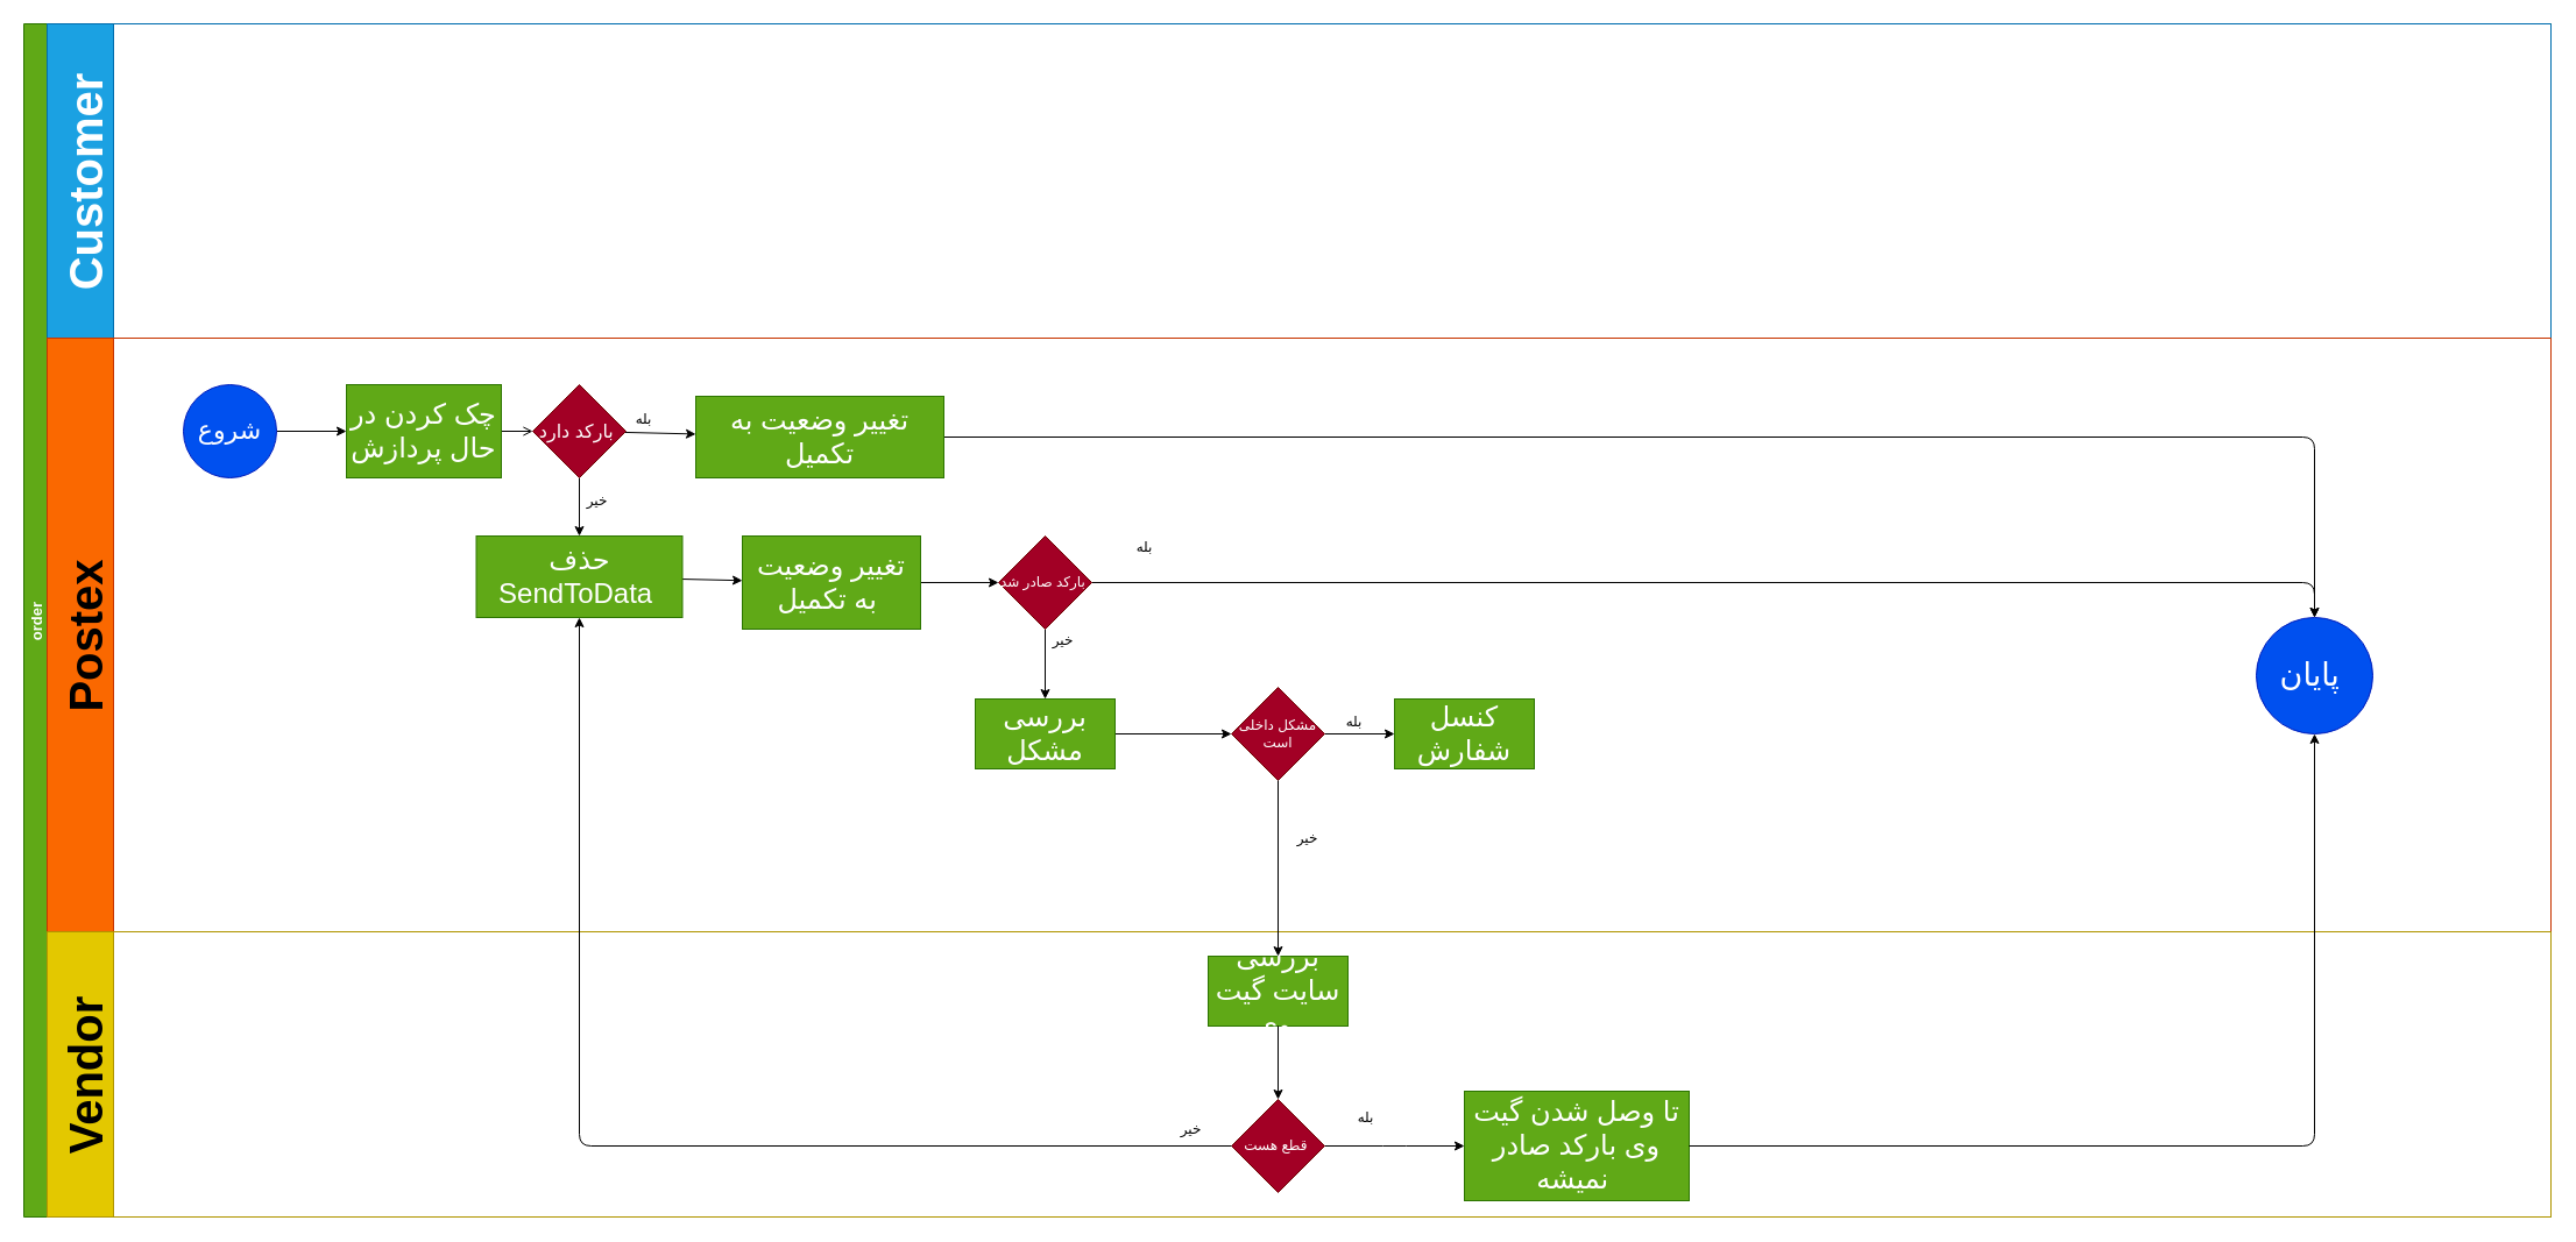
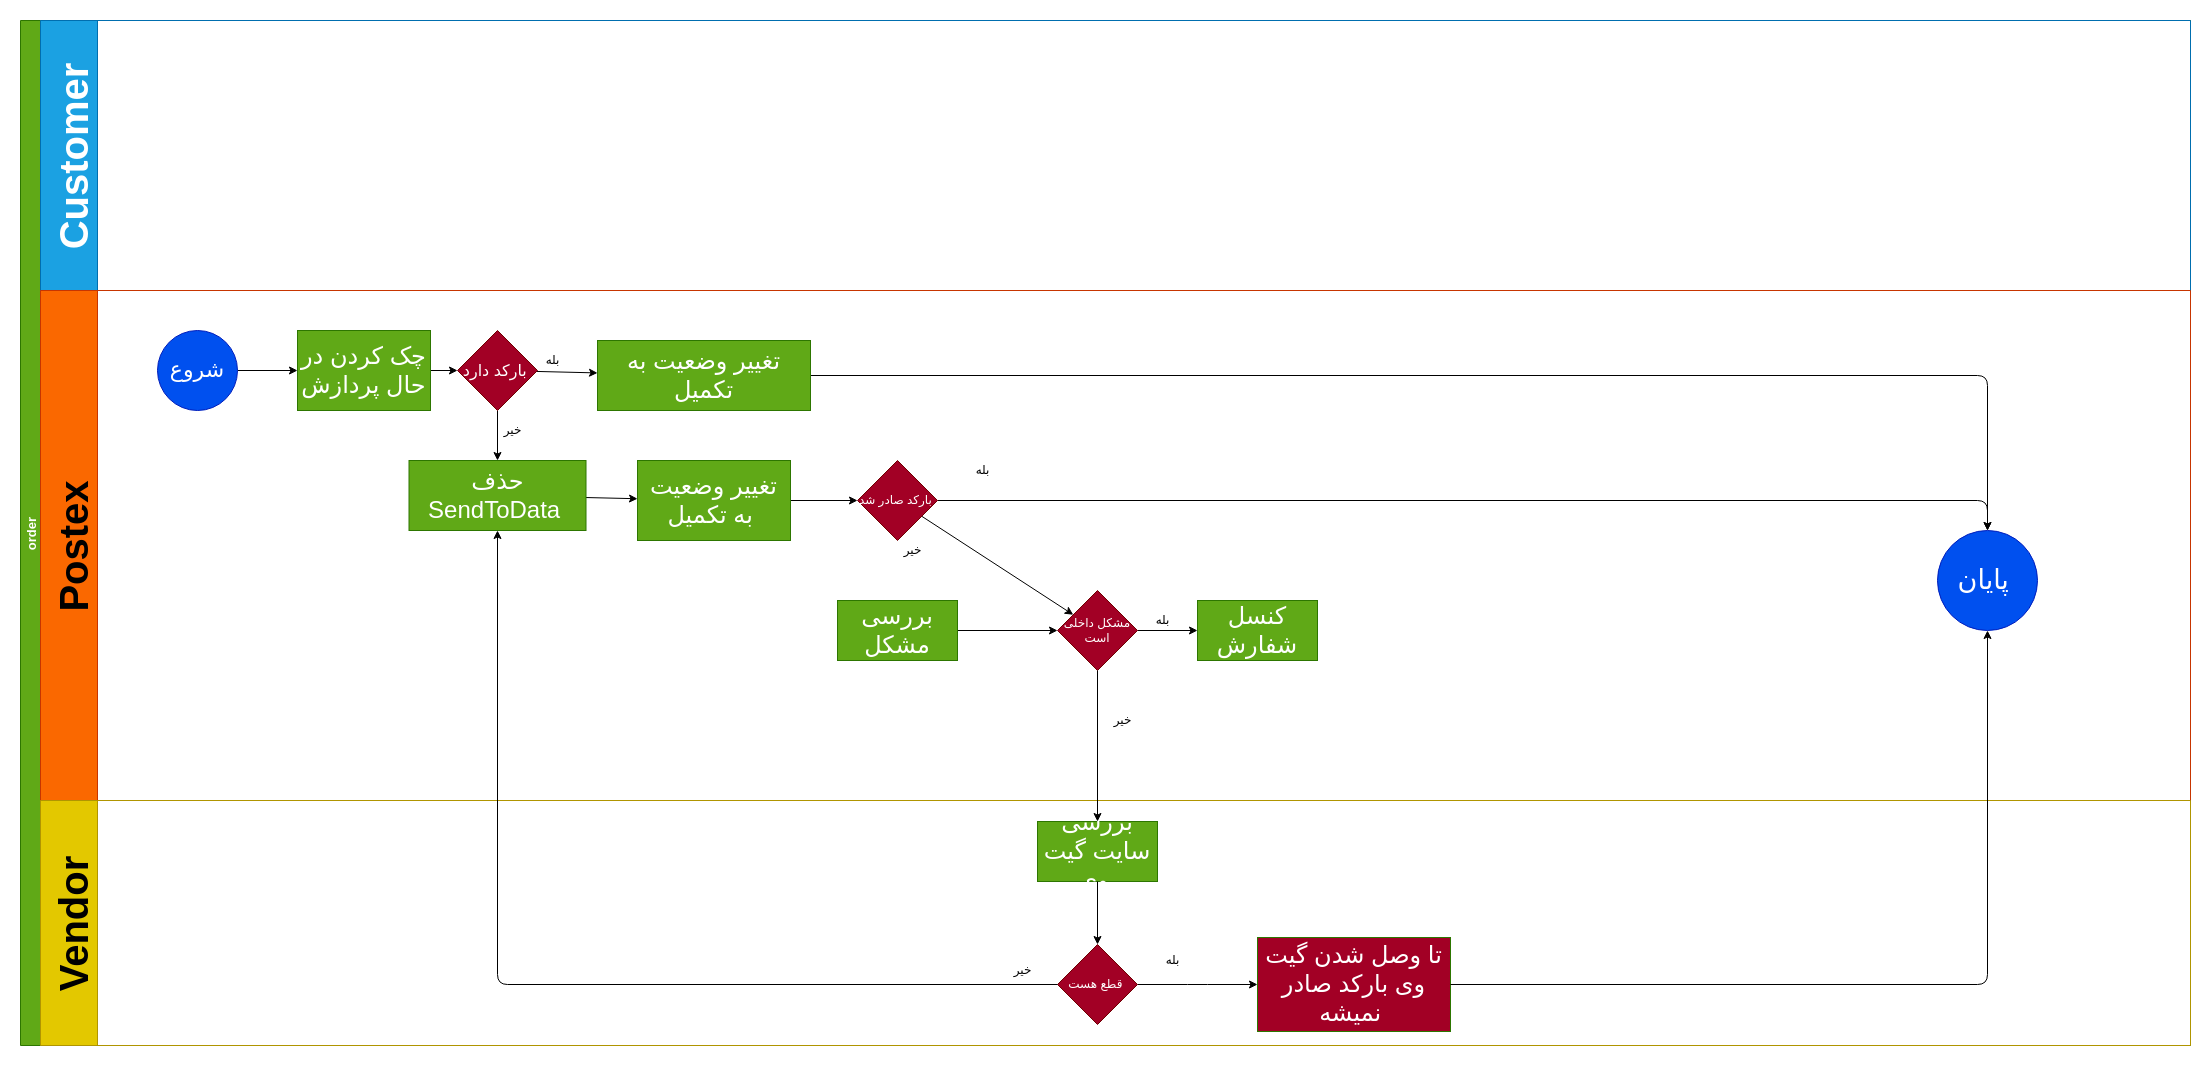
- <mxCell id="7" value="" style="edgeStyle=none;html=1;endArrow=open;" parent="4" source="8" target="11" edge="1"><mxGeometry relative="1" as="geometry" /></mxCell>
+ <mxCell id="7" value="" style="edgeStyle=none;html=1;" parent="4" source="8" target="11" edge="1"><mxGeometry relative="1" as="geometry" /></mxCell>
- <mxCell id="18" value="" style="edgeStyle=none;html=1;" parent="4" source="20" target="22" edge="1"><mxGeometry relative="1" as="geometry" /></mxCell>
+ <mxCell id="18" value="" style="edgeStyle=none;html=1;" parent="4" source="20" target="24" edge="1"><mxGeometry relative="1" as="geometry" /></mxCell>
- <mxCell id="35" value="&lt;font style=&quot;font-size: 24px&quot;&gt;تا وصل شدن گیت وی بارکد صادر نمیشه&amp;nbsp;&lt;/font&gt;" style="whiteSpace=wrap;html=1;fontColor=#ffffff;strokeColor=#2D7600;fillColor=#60a917;" parent="30" vertex="1"><mxGeometry x="1217" y="137" width="193" height="94" as="geometry" /></mxCell>
+ <mxCell id="35" value="&lt;font style=&quot;font-size: 24px&quot;&gt;تا وصل شدن گیت وی بارکد صادر نمیشه&amp;nbsp;&lt;/font&gt;" style="whiteSpace=wrap;html=1;fontColor=#ffffff;strokeColor=#2D7600;fillColor=#a20025;" parent="30" vertex="1"><mxGeometry x="1217" y="137" width="193" height="94" as="geometry" /></mxCell>
